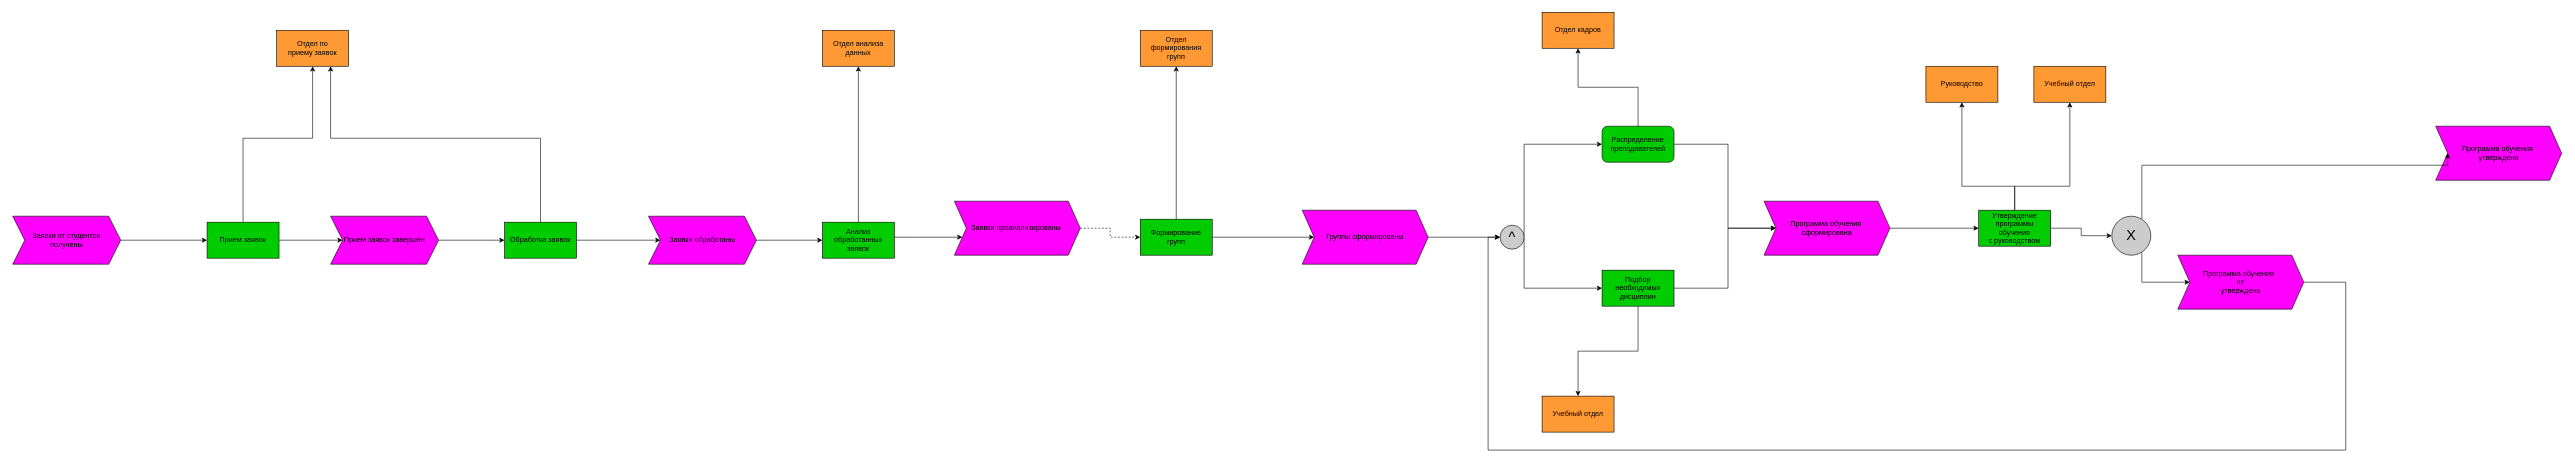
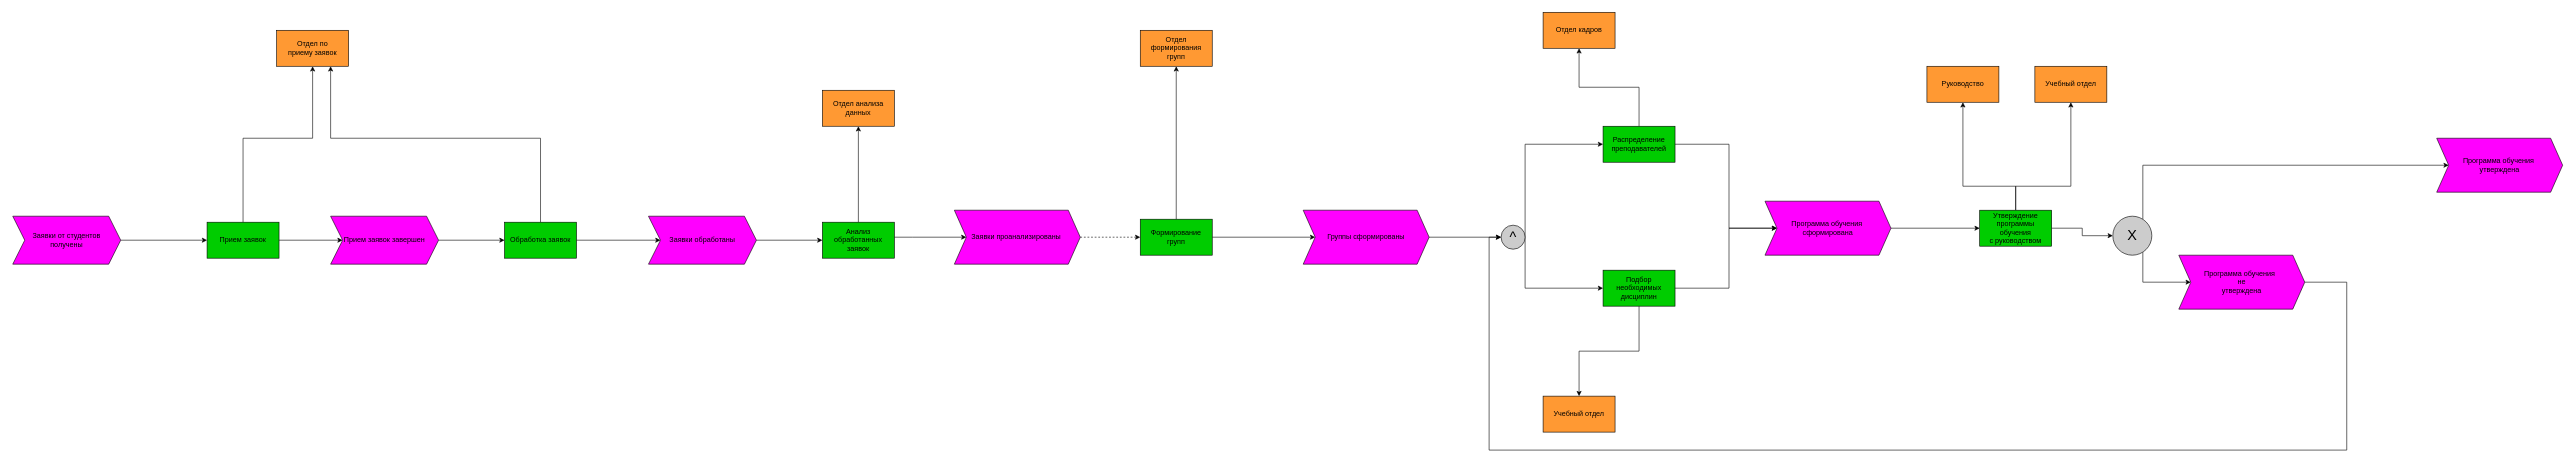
- <mxCell id="20" value="Отдел анализа&lt;br&gt;данных" style="rounded=0;whiteSpace=wrap;html=1;fillColor=#FF9933;" vertex="1" parent="1"><mxGeometry x="1370" y="50" width="120" height="60" as="geometry" /></mxCell>
+ <mxCell id="20" value="Отдел анализа&lt;br&gt;данных" style="rounded=0;whiteSpace=wrap;html=1;fillColor=#FF9933;" vertex="1" parent="1"><mxGeometry x="1370" y="150" width="120" height="60" as="geometry" /></mxCell>
- <mxCell id="29" value="Распределение&lt;br&gt;преподавателей" style="whiteSpace=wrap;html=1;fillColor=#00CC00;rounded=1;" vertex="1" parent="1"><mxGeometry x="2670" y="210" width="120" height="60" as="geometry" /></mxCell>
+ <mxCell id="29" value="Распределение&lt;br&gt;преподавателей" style="rounded=0;whiteSpace=wrap;html=1;fillColor=#00CC00;" vertex="1" parent="1"><mxGeometry x="2670" y="210" width="120" height="60" as="geometry" /></mxCell>
- <mxCell id="45" value="Программа обучения&amp;nbsp;&lt;br&gt;утверждена" style="shape=step;perimeter=stepPerimeter;whiteSpace=wrap;html=1;fixedSize=1;fillColor=#FF00FF;" vertex="1" parent="1"><mxGeometry x="4060" y="210" width="210" height="90" as="geometry" /></mxCell>
+ <mxCell id="45" value="Программа обучения&amp;nbsp;&lt;br&gt;утверждена" style="shape=step;perimeter=stepPerimeter;whiteSpace=wrap;html=1;fixedSize=1;fillColor=#FF00FF;" vertex="1" parent="1"><mxGeometry x="4060" y="230" width="210" height="90" as="geometry" /></mxCell>
- <mxCell id="19" value="Заявки проанализированы&amp;nbsp;" style="shape=step;perimeter=stepPerimeter;whiteSpace=wrap;html=1;fixedSize=1;fillColor=#FF00FF;" vertex="1" parent="1"><mxGeometry x="1590" y="335" width="210" height="90" as="geometry" /></mxCell>
+ <mxCell id="19" value="Заявки проанализированы&amp;nbsp;" style="shape=step;perimeter=stepPerimeter;whiteSpace=wrap;html=1;fixedSize=1;fillColor=#FF00FF;" vertex="1" parent="1"><mxGeometry x="1590" y="350" width="210" height="90" as="geometry" /></mxCell>
